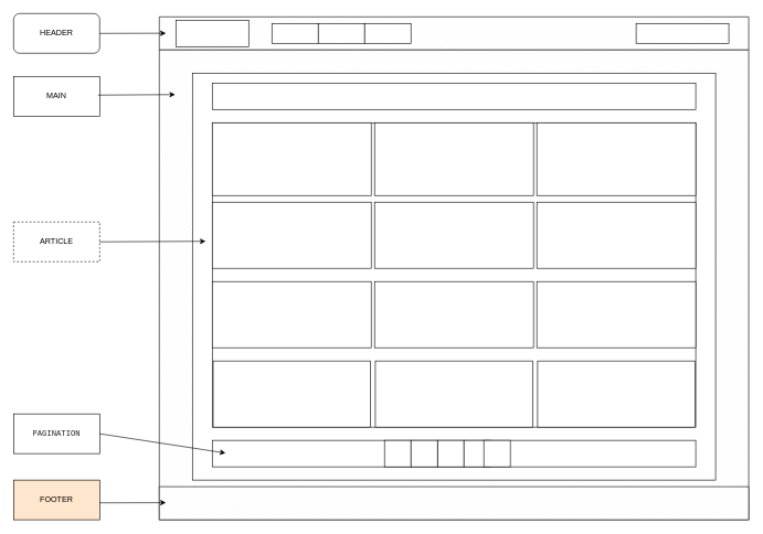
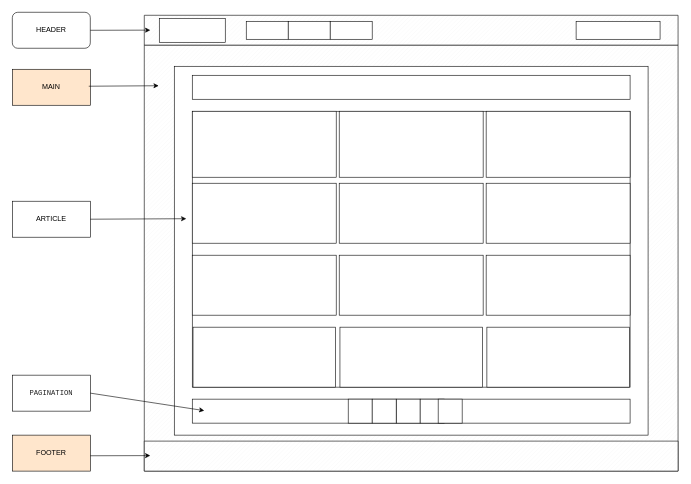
- <mxCell id="33" value="MAIN" style="rounded=0;whiteSpace=wrap;html=1;" vertex="1" parent="1"><mxGeometry x="20" y="115" width="130" height="60" as="geometry" /></mxCell>
+ <mxCell id="33" value="MAIN" style="rounded=0;whiteSpace=wrap;html=1;fillColor=#ffe6cc;" vertex="1" parent="1"><mxGeometry x="20" y="115" width="130" height="60" as="geometry" /></mxCell>
- <mxCell id="34" value="ARTICLE" style="rounded=0;whiteSpace=wrap;html=1;dashed=1;" vertex="1" parent="1"><mxGeometry x="20" y="335" width="130" height="60" as="geometry" /></mxCell>
+ <mxCell id="34" value="ARTICLE" style="rounded=0;whiteSpace=wrap;html=1;" vertex="1" parent="1"><mxGeometry x="20" y="335" width="130" height="60" as="geometry" /></mxCell>
